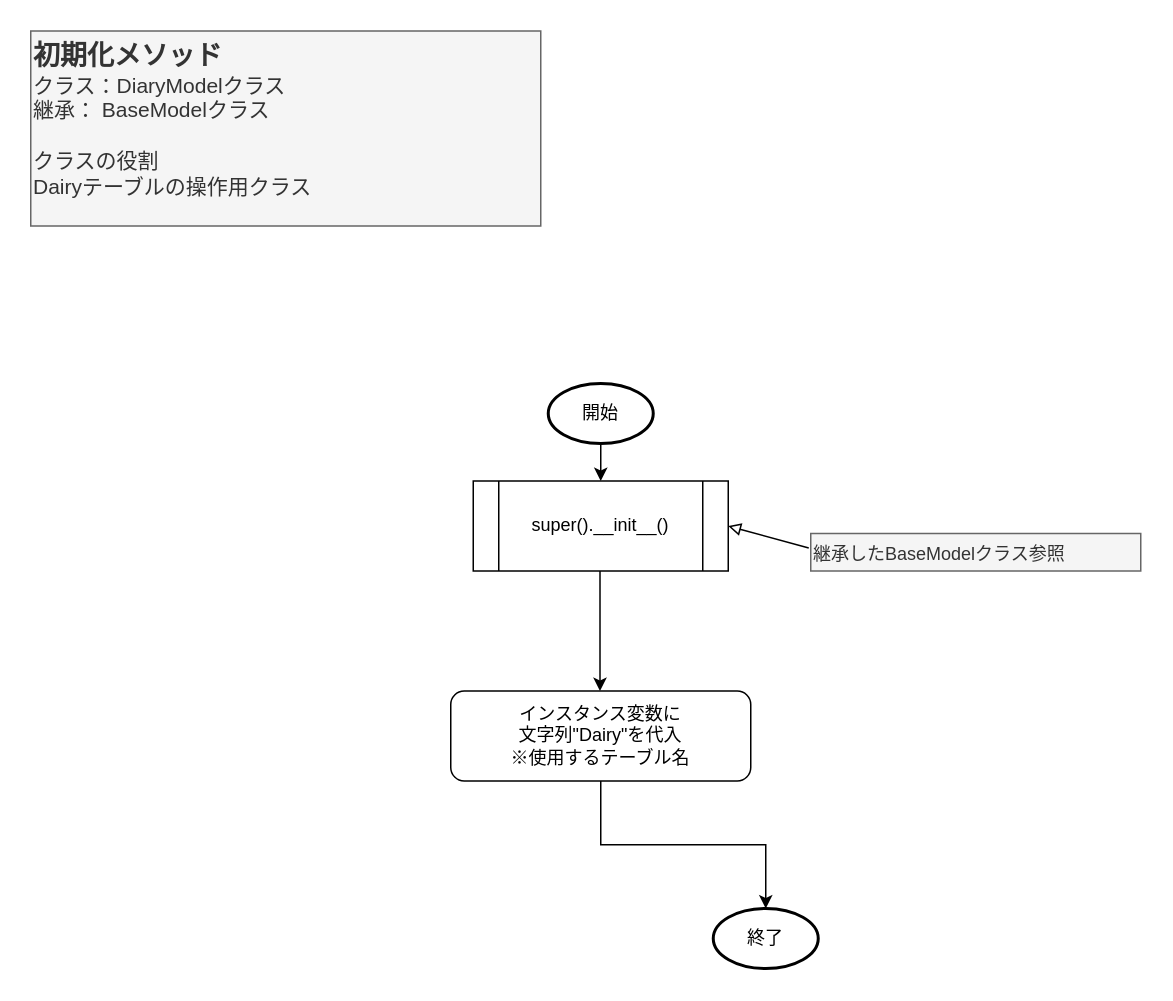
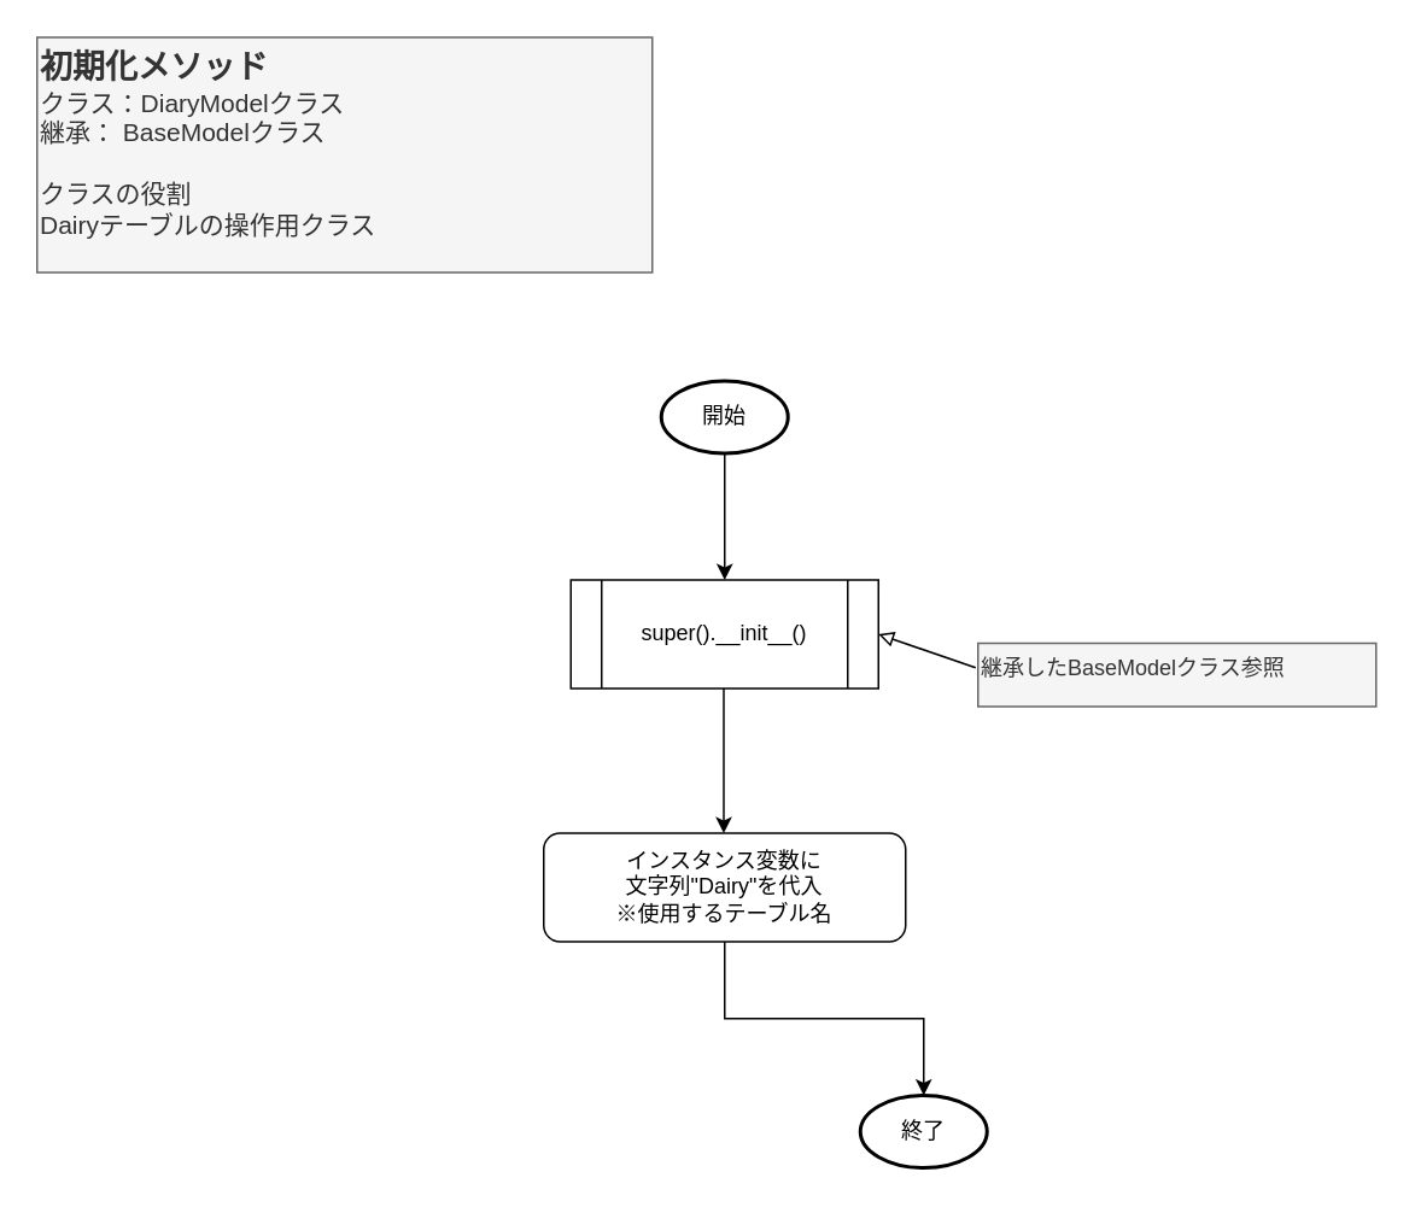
- <mxCell id="3" value="開始" style="strokeWidth=2;html=1;shape=mxgraph.flowchart.start_1;whiteSpace=wrap;" parent="1" vertex="1"><mxGeometry x="365" y="255" width="70" height="40" as="geometry" /></mxCell>
+ <mxCell id="3" value="開始" style="strokeWidth=2;html=1;shape=mxgraph.flowchart.start_1;whiteSpace=wrap;" parent="1" vertex="1"><mxGeometry x="365" y="210" width="70" height="40" as="geometry" /></mxCell>
- <mxCell id="8" value="継承したBaseModelクラス参照" style="text;html=1;align=left;verticalAlign=top;whiteSpace=wrap;rounded=0;fillColor=#f5f5f5;fontColor=#333333;strokeColor=#666666;" parent="1" vertex="1"><mxGeometry x="540" y="355" width="220" height="25" as="geometry" /></mxCell>
+ <mxCell id="8" value="継承したBaseModelクラス参照" style="text;html=1;align=left;verticalAlign=top;whiteSpace=wrap;rounded=0;fillColor=#f5f5f5;fontColor=#333333;strokeColor=#666666;" parent="1" vertex="1"><mxGeometry x="540" y="355" width="220" height="35" as="geometry" /></mxCell>
